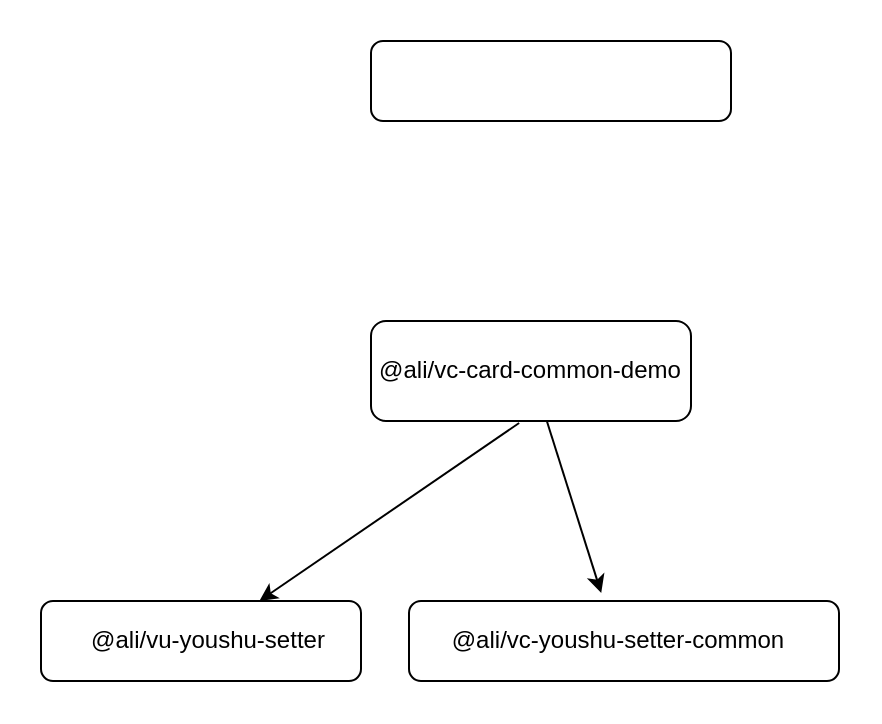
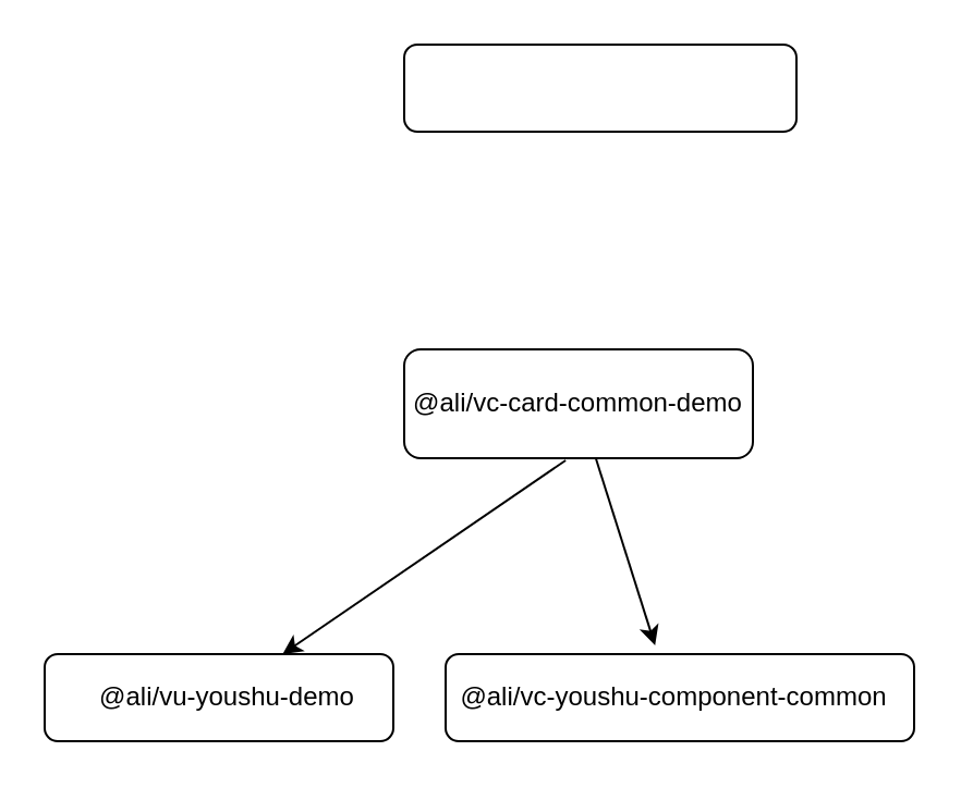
- <mxCell id="8" value="@ali/vu-youshu-setter" style="text;html=1;strokeColor=none;fillColor=none;align=center;verticalAlign=middle;whiteSpace=wrap;rounded=0;" vertex="1" parent="1"><mxGeometry x="34" y="315" width="140" height="10" as="geometry" /></mxCell>
+ <mxCell id="8" value="@ali/vu-youshu-demo" style="text;html=1;strokeColor=none;fillColor=none;align=center;verticalAlign=middle;whiteSpace=wrap;rounded=0;" vertex="1" parent="1"><mxGeometry x="34" y="315" width="140" height="10" as="geometry" /></mxCell>
- <mxCell id="5" value="@ali/vc-youshu-setter-common" style="text;html=1;strokeColor=none;fillColor=none;align=center;verticalAlign=middle;whiteSpace=wrap;rounded=0;" vertex="1" parent="1"><mxGeometry x="199" y="315" width="220" height="10" as="geometry" /></mxCell>
+ <mxCell id="5" value="@ali/vc-youshu-component-common" style="text;html=1;strokeColor=none;fillColor=none;align=center;verticalAlign=middle;whiteSpace=wrap;rounded=0;" vertex="1" parent="1"><mxGeometry x="199" y="315" width="220" height="10" as="geometry" /></mxCell>
